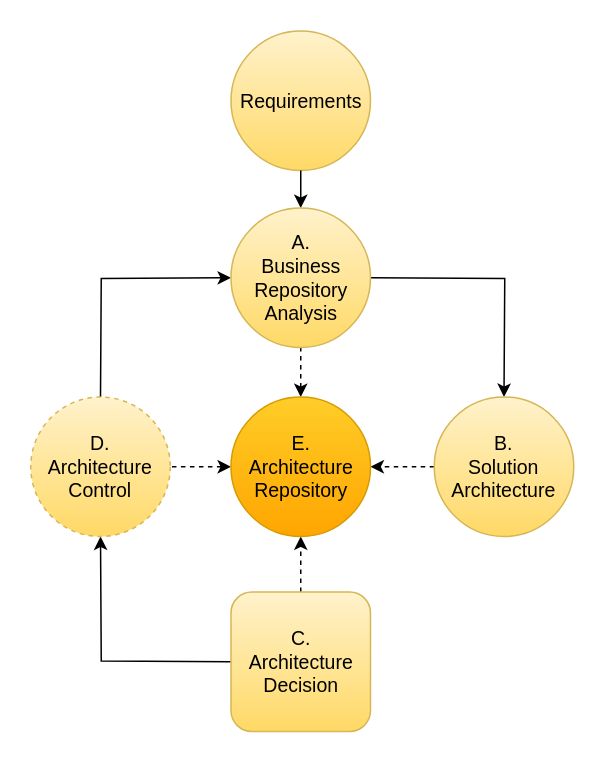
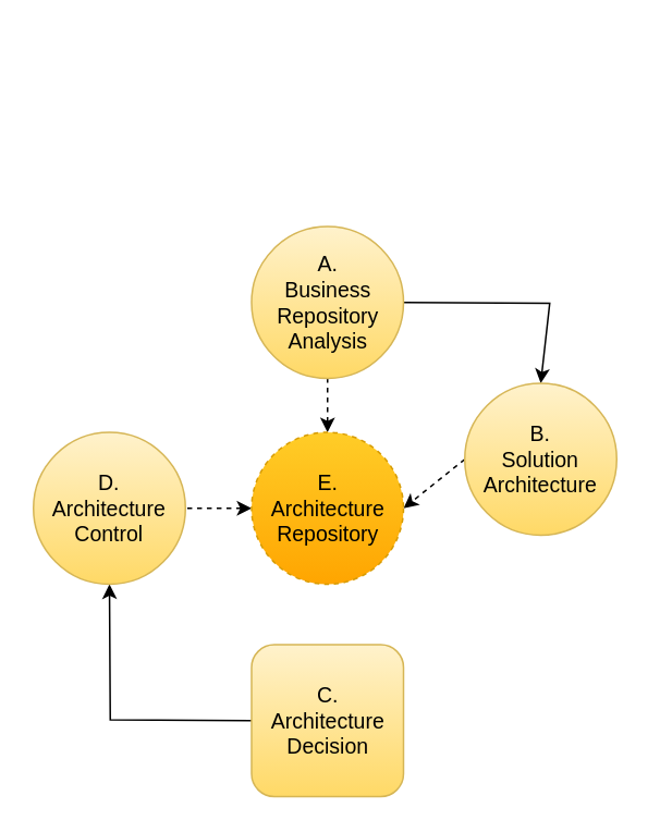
- <mxCell id="2" value="Requirements" style="ellipse;whiteSpace=wrap;html=1;aspect=fixed;fillColor=#fff2cc;strokeColor=#d6b656;gradientColor=#ffd966;fontSize=13;" parent="1" vertex="1"><mxGeometry x="153.5" y="20" width="93" height="93" as="geometry" /></mxCell>
- <mxCell id="3" value="" style="edgeStyle=orthogonalEdgeStyle;rounded=0;orthogonalLoop=1;jettySize=auto;html=1;startArrow=classic;startFill=1;endArrow=none;endFill=0;entryX=0.5;entryY=1;entryDx=0;entryDy=0;exitX=0.5;exitY=0;exitDx=0;exitDy=0;strokeColor=#000000;fontColor=#000000;" parent="1" source="10" target="2" edge="1"><mxGeometry relative="1" as="geometry" /></mxCell>
- <mxCell id="7" value="" style="endArrow=classic;html=1;rounded=0;exitX=0.5;exitY=0;exitDx=0;exitDy=0;strokeColor=#000000;entryX=0;entryY=0.5;entryDx=0;entryDy=0;fontColor=#000000;" parent="1" source="11" target="10" edge="1"><mxGeometry width="50" height="50" relative="1" as="geometry"><mxPoint x="50" y="280" as="sourcePoint" /><mxPoint x="270" y="529" as="targetPoint" /><Array as="points"><mxPoint x="67" y="185" /></Array></mxGeometry></mxCell>
- <mxCell id="11" value="&lt;span&gt;D.&lt;/span&gt;&lt;br&gt;&lt;span&gt;Architecture&lt;/span&gt;&lt;br&gt;&lt;span&gt;Control&lt;/span&gt;" style="ellipse;whiteSpace=wrap;html=1;aspect=fixed;fillColor=#fff2cc;strokeColor=#d6b656;gradientColor=#ffd966;fontSize=13;dashed=1;" parent="1" vertex="1"><mxGeometry x="20" y="264" width="93" height="93" as="geometry" /></mxCell>
+ <mxCell id="11" value="&lt;span&gt;D.&lt;/span&gt;&lt;br&gt;&lt;span&gt;Architecture&lt;/span&gt;&lt;br&gt;&lt;span&gt;Control&lt;/span&gt;" style="ellipse;whiteSpace=wrap;html=1;aspect=fixed;fillColor=#fff2cc;strokeColor=#d6b656;gradientColor=#ffd966;fontSize=13;" parent="1" vertex="1"><mxGeometry x="20" y="264" width="93" height="93" as="geometry" /></mxCell>
- <mxCell id="15" value="&lt;span&gt;E.&lt;/span&gt;&lt;br&gt;&lt;span&gt;Architecture&lt;/span&gt;&lt;br&gt;&lt;span&gt;Repository&lt;/span&gt;" style="ellipse;whiteSpace=wrap;html=1;aspect=fixed;fillColor=#ffcd28;strokeColor=#d79b00;gradientColor=#ffa500;fontSize=13;" parent="1" vertex="1"><mxGeometry x="153.5" y="264" width="93" height="93" as="geometry" /></mxCell>
+ <mxCell id="15" value="&lt;span&gt;E.&lt;/span&gt;&lt;br&gt;&lt;span&gt;Architecture&lt;/span&gt;&lt;br&gt;&lt;span&gt;Repository&lt;/span&gt;" style="ellipse;whiteSpace=wrap;html=1;aspect=fixed;fillColor=#ffcd28;strokeColor=#d79b00;gradientColor=#ffa500;fontSize=13;dashed=1;" parent="1" vertex="1"><mxGeometry x="153.5" y="264" width="93" height="93" as="geometry" /></mxCell>
- <mxCell id="12" value="&lt;font style=&quot;color: rgb(0, 0, 0);&quot;&gt;&lt;span&gt;B.&lt;/span&gt;&lt;br&gt;&lt;span&gt;Solution&lt;/span&gt;&lt;br&gt;&lt;span&gt;Architecture&lt;/span&gt;&lt;/font&gt;" style="ellipse;whiteSpace=wrap;html=1;aspect=fixed;fillColor=#fff2cc;strokeColor=#d6b656;gradientColor=#ffd966;fontSize=13;" parent="1" vertex="1"><mxGeometry x="289" y="264" width="93" height="93" as="geometry" /></mxCell>
+ <mxCell id="12" value="&lt;font style=&quot;color: rgb(0, 0, 0);&quot;&gt;&lt;span&gt;B.&lt;/span&gt;&lt;br&gt;&lt;span&gt;Solution&lt;/span&gt;&lt;br&gt;&lt;span&gt;Architecture&lt;/span&gt;&lt;/font&gt;" style="ellipse;whiteSpace=wrap;html=1;aspect=fixed;fillColor=#fff2cc;strokeColor=#d6b656;gradientColor=#ffd966;fontSize=13;" parent="1" vertex="1"><mxGeometry x="284" y="234" width="93" height="93" as="geometry" /></mxCell>
- <mxCell id="13" value="" style="edgeStyle=none;html=1;entryX=0.5;entryY=1;entryDx=0;entryDy=0;exitX=0.5;exitY=0;exitDx=0;exitDy=0;startArrow=none;startFill=0;strokeColor=#000000;fontColor=#000000;dashed=1;" parent="1" source="14" target="15" edge="1"><mxGeometry relative="1" as="geometry" /></mxCell>
